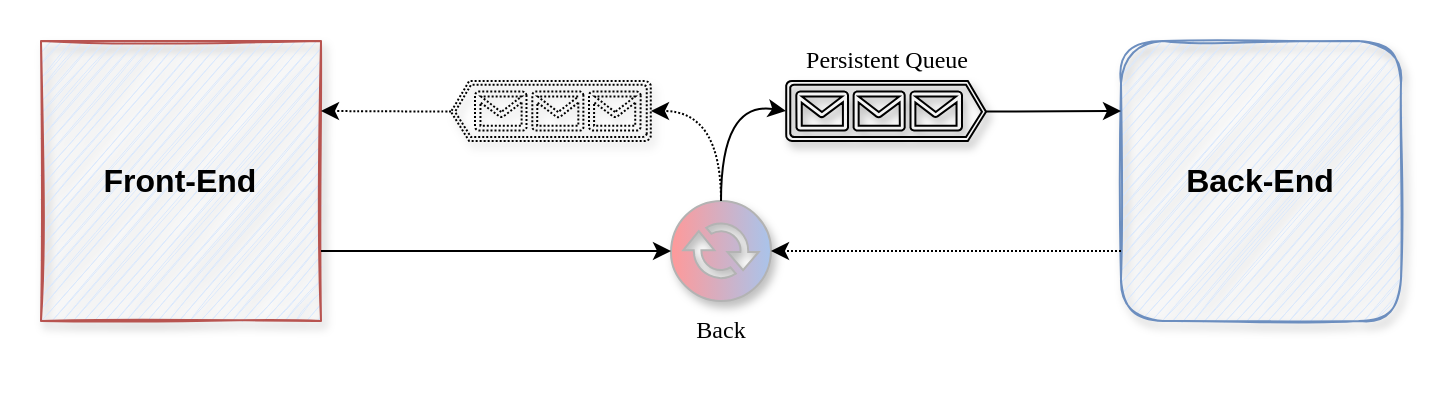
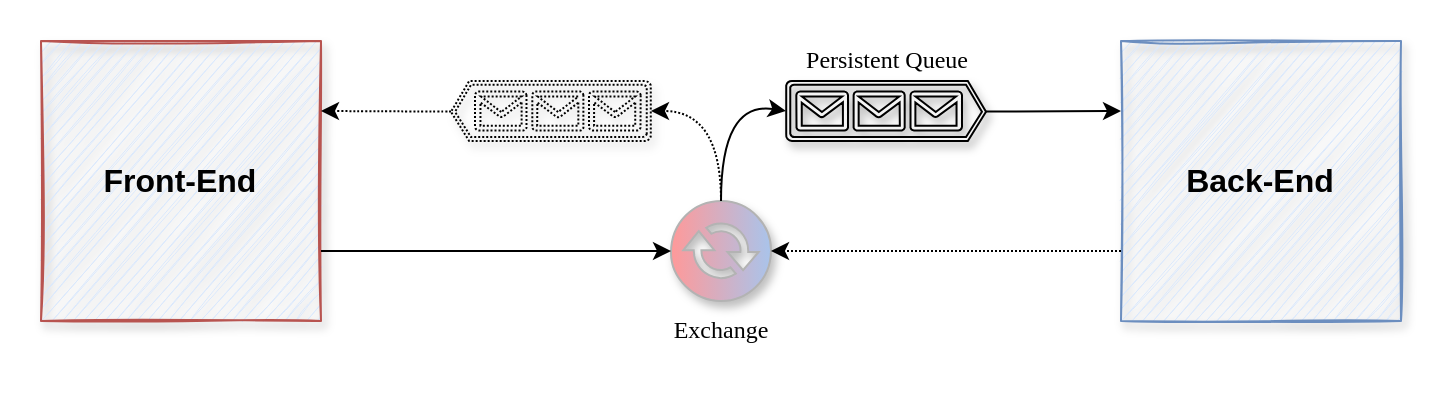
- <mxCell id="6" value="&lt;b&gt;&lt;font style=&quot;font-size: 16px&quot;&gt;Back-End&lt;/font&gt;&lt;/b&gt;" style="whiteSpace=wrap;html=1;aspect=fixed;shadow=1;sketch=1;fillColor=#dae8fc;strokeColor=#6c8ebf;comic=0;rounded=1;" vertex="1" parent="1"><mxGeometry x="560" y="20" width="140" height="140" as="geometry" /></mxCell>
+ <mxCell id="6" value="&lt;b&gt;&lt;font style=&quot;font-size: 16px&quot;&gt;Back-End&lt;/font&gt;&lt;/b&gt;" style="whiteSpace=wrap;html=1;aspect=fixed;shadow=1;sketch=1;fillColor=#dae8fc;strokeColor=#6c8ebf;comic=0;" vertex="1" parent="1"><mxGeometry x="560" y="20" width="140" height="140" as="geometry" /></mxCell>
- <mxCell id="13" value="Back" style="text;html=1;resizable=0;points=[];autosize=1;align=center;verticalAlign=top;spacingTop=-4;fontStyle=0;fontFamily=Lucida Console;" vertex="1" parent="1"><mxGeometry x="325" y="155" width="70" height="20" as="geometry" /></mxCell>
+ <mxCell id="13" value="Exchange" style="text;html=1;resizable=0;points=[];autosize=1;align=center;verticalAlign=top;spacingTop=-4;fontStyle=0;fontFamily=Lucida Console;" vertex="1" parent="1"><mxGeometry x="325" y="155" width="70" height="20" as="geometry" /></mxCell>
